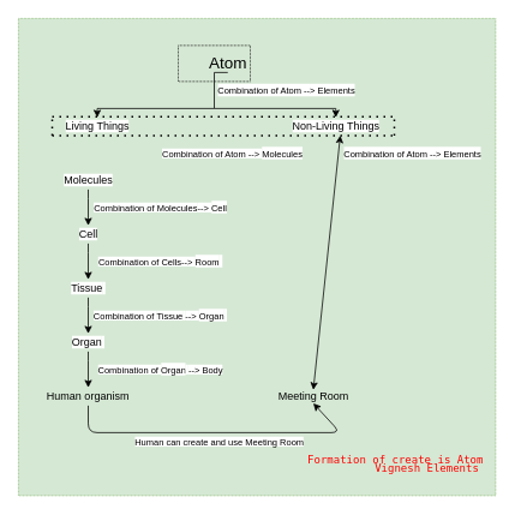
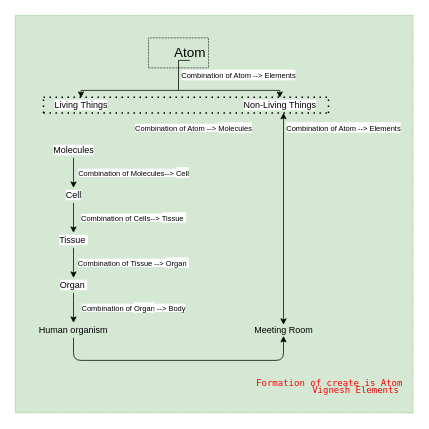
- <mxCell id="19" value="&lt;span style=&quot;font-family: &amp;#34;tahoma&amp;#34; , &amp;#34;arial&amp;#34; , serif ; font-size: 10px ; text-align: left ; background-color: rgb(255 , 255 , 255)&quot;&gt;Combination of Cells--&amp;gt;&amp;nbsp;&lt;/span&gt;&lt;span style=&quot;font-family: &amp;#34;tahoma&amp;#34; , &amp;#34;arial&amp;#34; , serif ; text-align: left ; background-color: rgb(255 , 255 , 255)&quot;&gt;&lt;font style=&quot;font-size: 10px&quot;&gt;Room&lt;/font&gt;&lt;/span&gt;&lt;span style=&quot;font-family: &amp;#34;tahoma&amp;#34; , &amp;#34;arial&amp;#34; , serif ; text-align: left ; background-color: rgb(255 , 255 , 255)&quot;&gt;&amp;nbsp;&lt;/span&gt;" style="text;html=1;strokeColor=none;fillColor=none;align=center;verticalAlign=middle;whiteSpace=wrap;rounded=0;" vertex="1" parent="1"><mxGeometry x="87.5" y="280" width="180" height="20" as="geometry" /></mxCell>
+ <mxCell id="19" value="&lt;span style=&quot;font-family: &amp;#34;tahoma&amp;#34; , &amp;#34;arial&amp;#34; , serif ; font-size: 10px ; text-align: left ; background-color: rgb(255 , 255 , 255)&quot;&gt;Combination of Cells--&amp;gt;&amp;nbsp;&lt;/span&gt;&lt;span style=&quot;font-family: &amp;#34;tahoma&amp;#34; , &amp;#34;arial&amp;#34; , serif ; text-align: left ; background-color: rgb(255 , 255 , 255)&quot;&gt;&lt;font style=&quot;font-size: 10px&quot;&gt;Tissue&lt;/font&gt;&lt;/span&gt;&lt;span style=&quot;font-family: &amp;#34;tahoma&amp;#34; , &amp;#34;arial&amp;#34; , serif ; text-align: left ; background-color: rgb(255 , 255 , 255)&quot;&gt;&amp;nbsp;&lt;/span&gt;" style="text;html=1;strokeColor=none;fillColor=none;align=center;verticalAlign=middle;whiteSpace=wrap;rounded=0;" vertex="1" parent="1"><mxGeometry x="87.5" y="280" width="180" height="20" as="geometry" /></mxCell>
- <mxCell id="26" value="&lt;div style=&quot;text-align: left&quot;&gt;&lt;font face=&quot;tahoma, arial, serif&quot;&gt;Meeting Room&lt;/font&gt;&lt;/div&gt;" style="text;html=1;strokeColor=none;fillColor=none;align=center;verticalAlign=middle;whiteSpace=wrap;rounded=0;" vertex="1" parent="1"><mxGeometry x="297.5" y="432.5" width="100" height="15" as="geometry" /></mxCell>
+ <mxCell id="26" value="&lt;div style=&quot;text-align: left&quot;&gt;&lt;font face=&quot;tahoma, arial, serif&quot;&gt;Meeting Room&lt;/font&gt;&lt;/div&gt;" style="text;html=1;strokeColor=none;fillColor=none;align=center;verticalAlign=middle;whiteSpace=wrap;rounded=0;" vertex="1" parent="1"><mxGeometry x="327.5" y="432.5" width="100" height="15" as="geometry" /></mxCell>
- <mxCell id="30" value="&lt;div style=&quot;text-align: left&quot;&gt;&lt;font face=&quot;tahoma, arial, serif&quot;&gt;&lt;span style=&quot;font-size: 10px ; background-color: rgb(255 , 255 , 255)&quot;&gt;Human can create and use Meeting Room&lt;/span&gt;&lt;/font&gt;&lt;/div&gt;" style="text;html=1;strokeColor=none;fillColor=none;align=center;verticalAlign=middle;whiteSpace=wrap;rounded=0;" vertex="1" parent="1"><mxGeometry x="146.5" y="480" width="192.5" height="20" as="geometry" /></mxCell>
